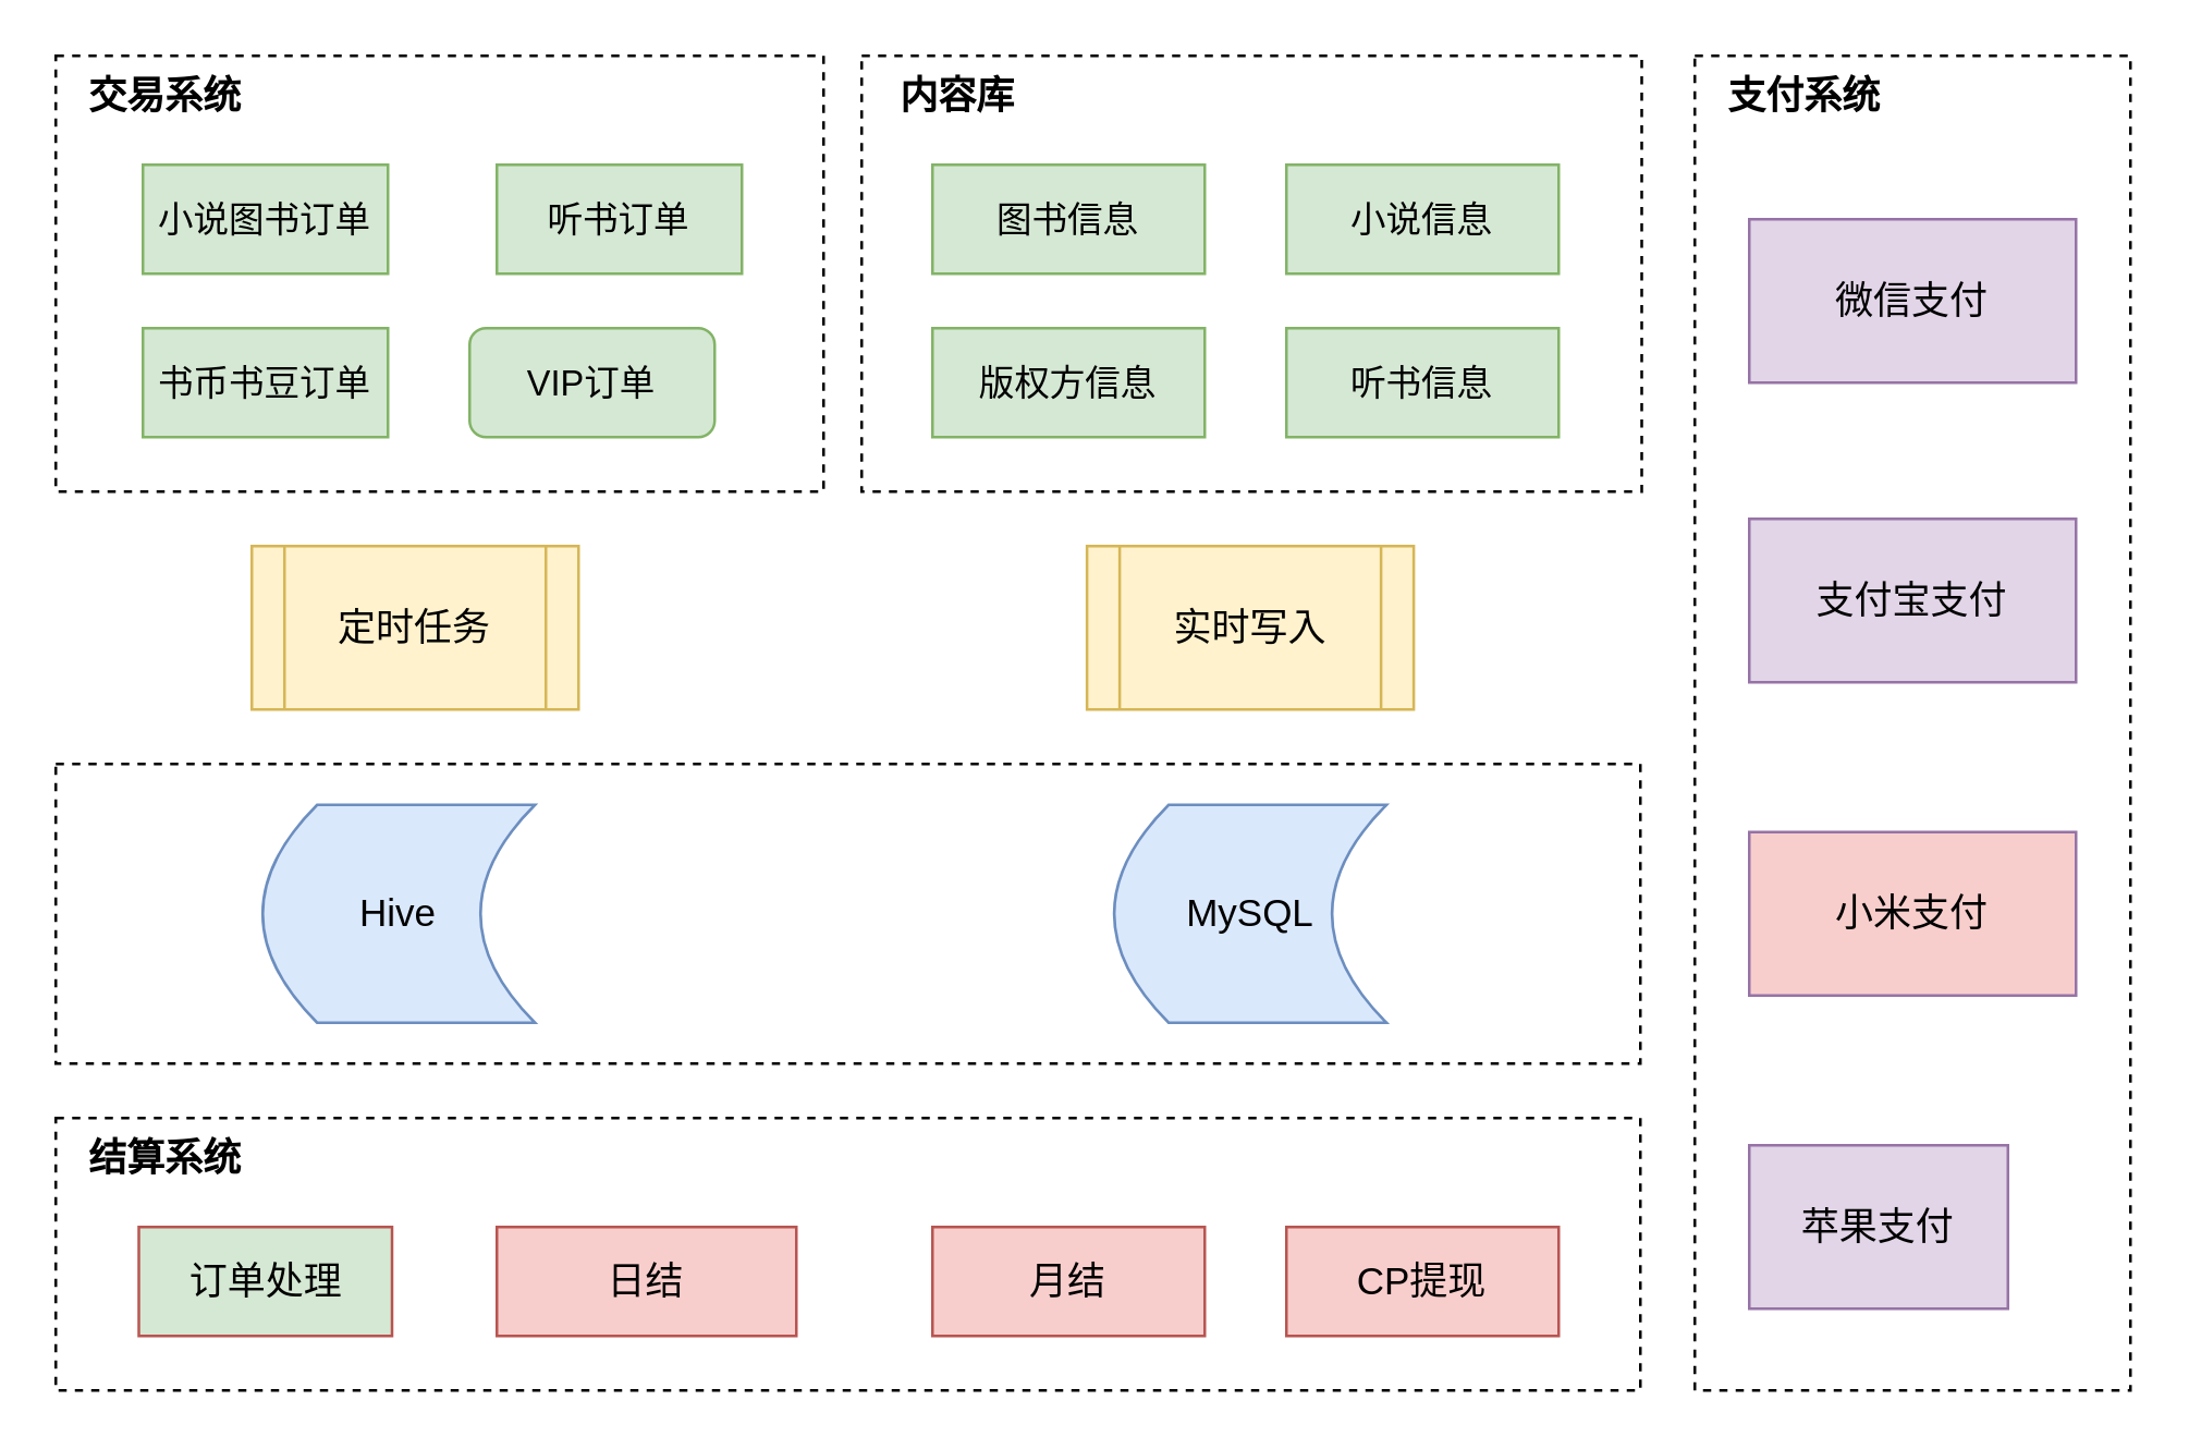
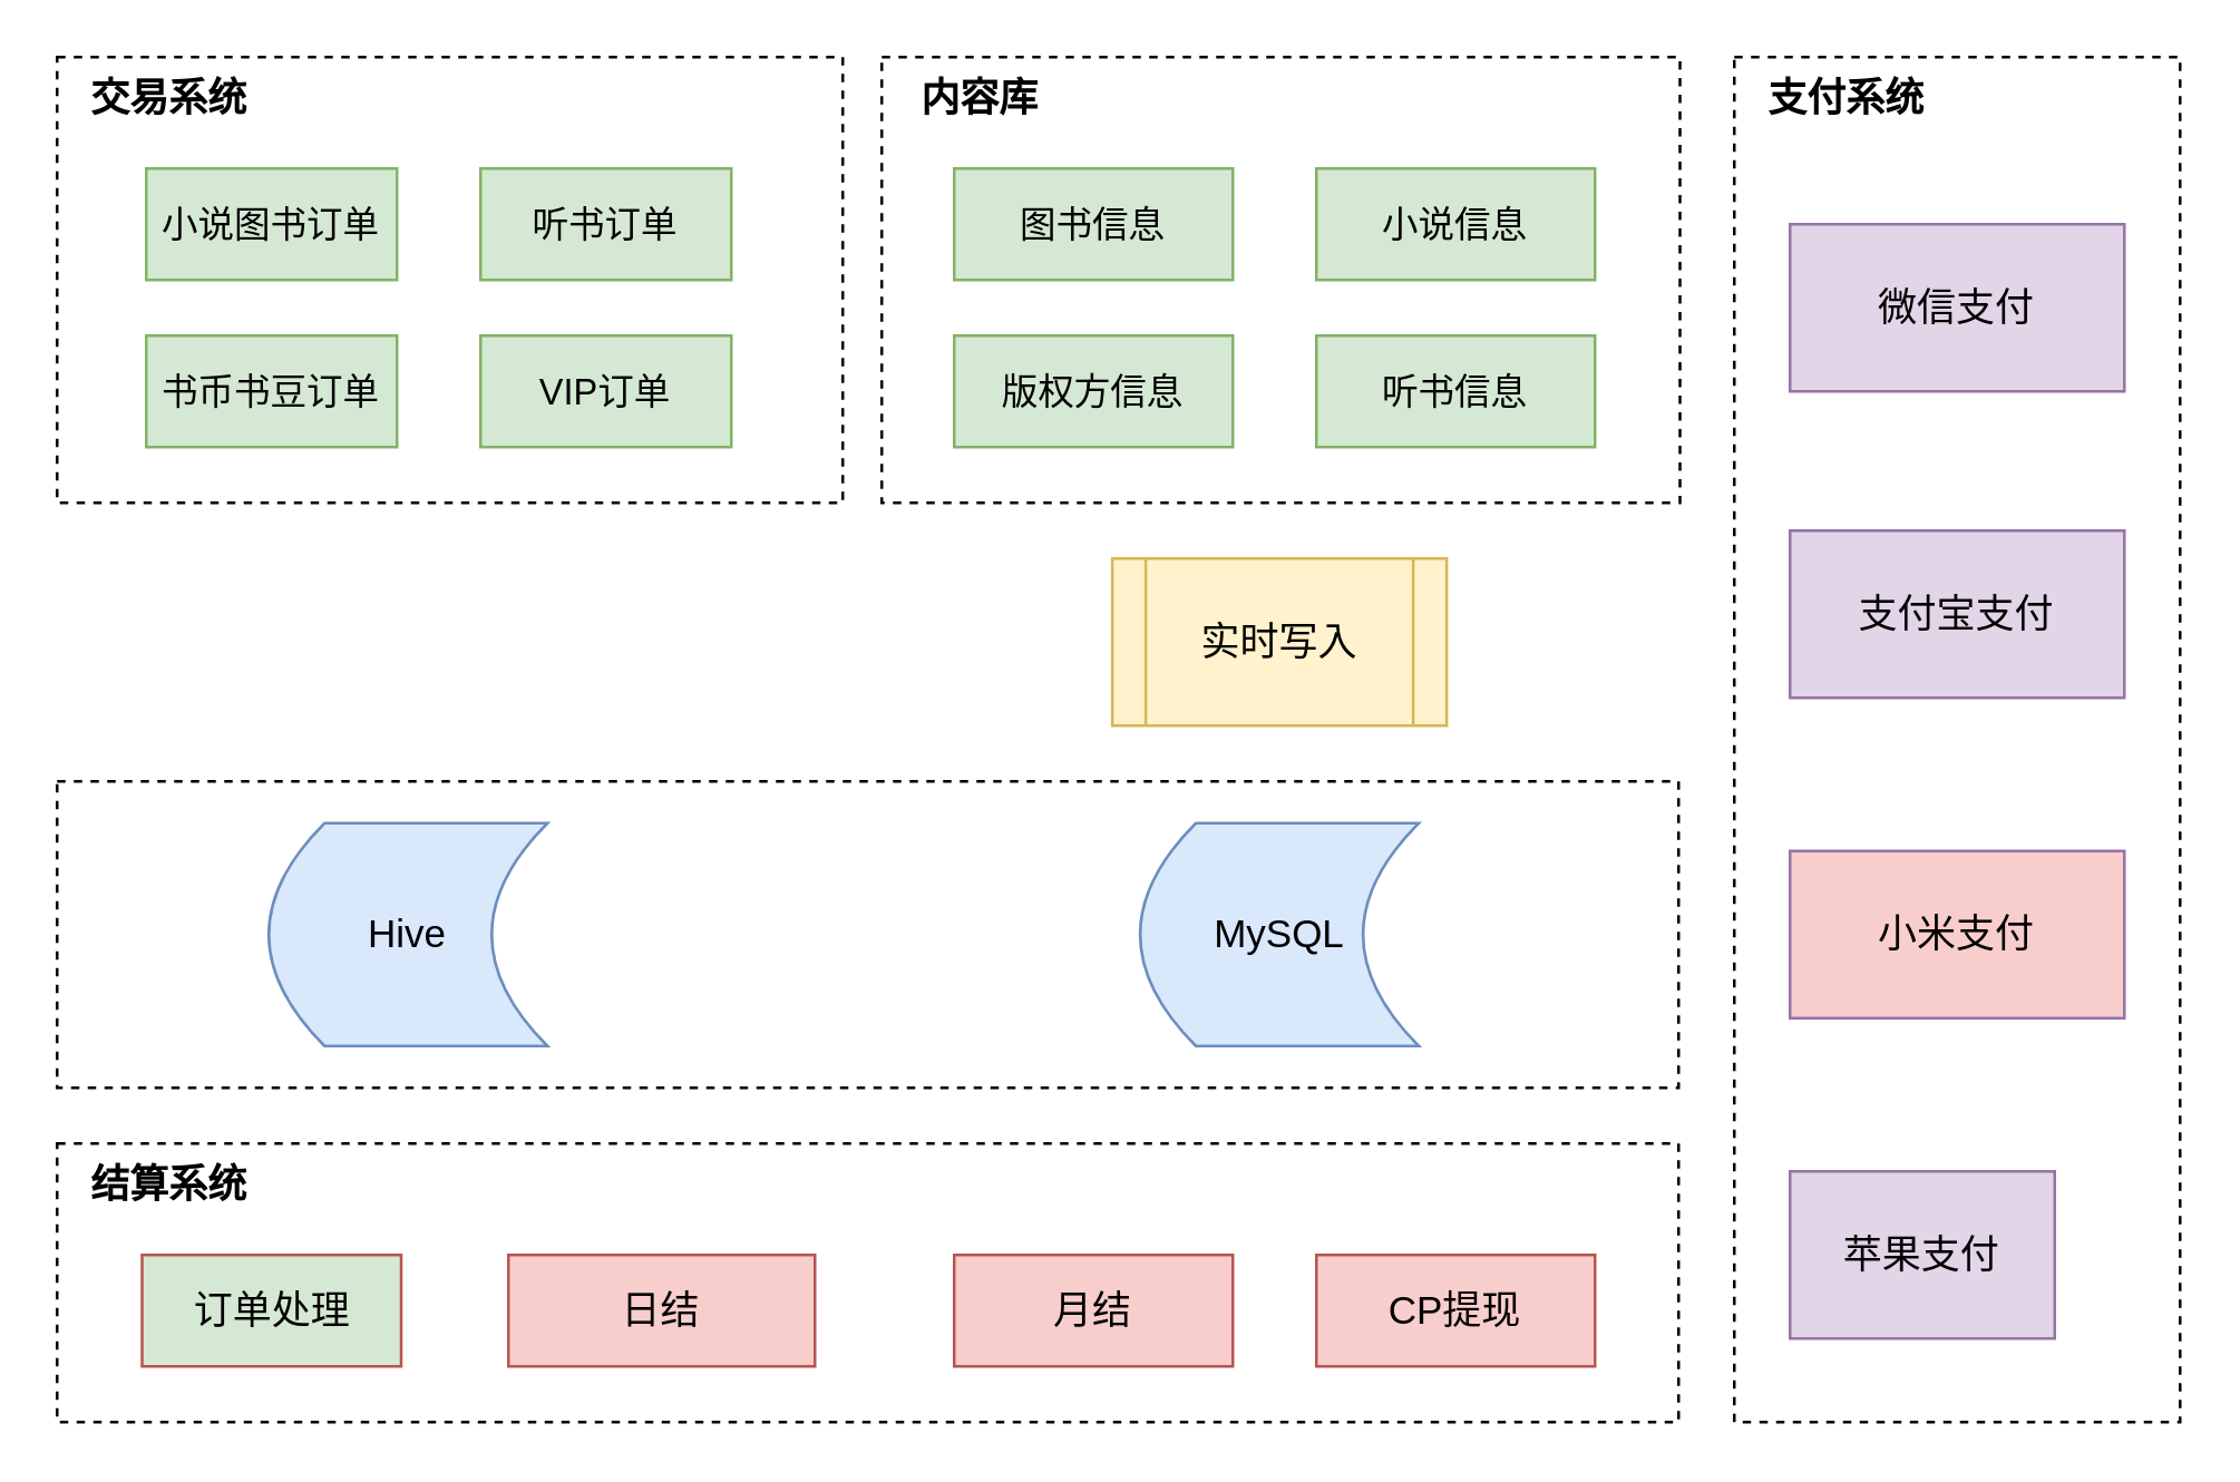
- <mxCell id="8" value="&lt;font style=&quot;font-size: 13px;&quot;&gt;听书订单&lt;/font&gt;" style="rounded=0;whiteSpace=wrap;html=1;fillColor=#d5e8d4;strokeColor=#82b366;" vertex="1" parent="1"><mxGeometry x="182" y="60" width="90" height="40" as="geometry" /></mxCell>
+ <mxCell id="8" value="&lt;font style=&quot;font-size: 13px;&quot;&gt;听书订单&lt;/font&gt;" style="rounded=0;whiteSpace=wrap;html=1;fillColor=#d5e8d4;strokeColor=#82b366;" vertex="1" parent="1"><mxGeometry x="172" y="60" width="90" height="40" as="geometry" /></mxCell>
- <mxCell id="9" value="&lt;font style=&quot;font-size: 13px;&quot;&gt;VIP订单&lt;/font&gt;" style="whiteSpace=wrap;html=1;fillColor=#d5e8d4;strokeColor=#82b366;rounded=1;" vertex="1" parent="1"><mxGeometry x="172" y="120" width="90" height="40" as="geometry" /></mxCell>
+ <mxCell id="9" value="&lt;font style=&quot;font-size: 13px;&quot;&gt;VIP订单&lt;/font&gt;" style="rounded=0;whiteSpace=wrap;html=1;fillColor=#d5e8d4;strokeColor=#82b366;" vertex="1" parent="1"><mxGeometry x="172" y="120" width="90" height="40" as="geometry" /></mxCell>
- <mxCell id="11" value="&lt;font style=&quot;font-size: 14px;&quot;&gt;定时任务&lt;/font&gt;" style="shape=process;whiteSpace=wrap;html=1;backgroundOutline=1;fillColor=#fff2cc;strokeColor=#d6b656;" vertex="1" parent="1"><mxGeometry x="92" y="200" width="120" height="60" as="geometry" /></mxCell>
